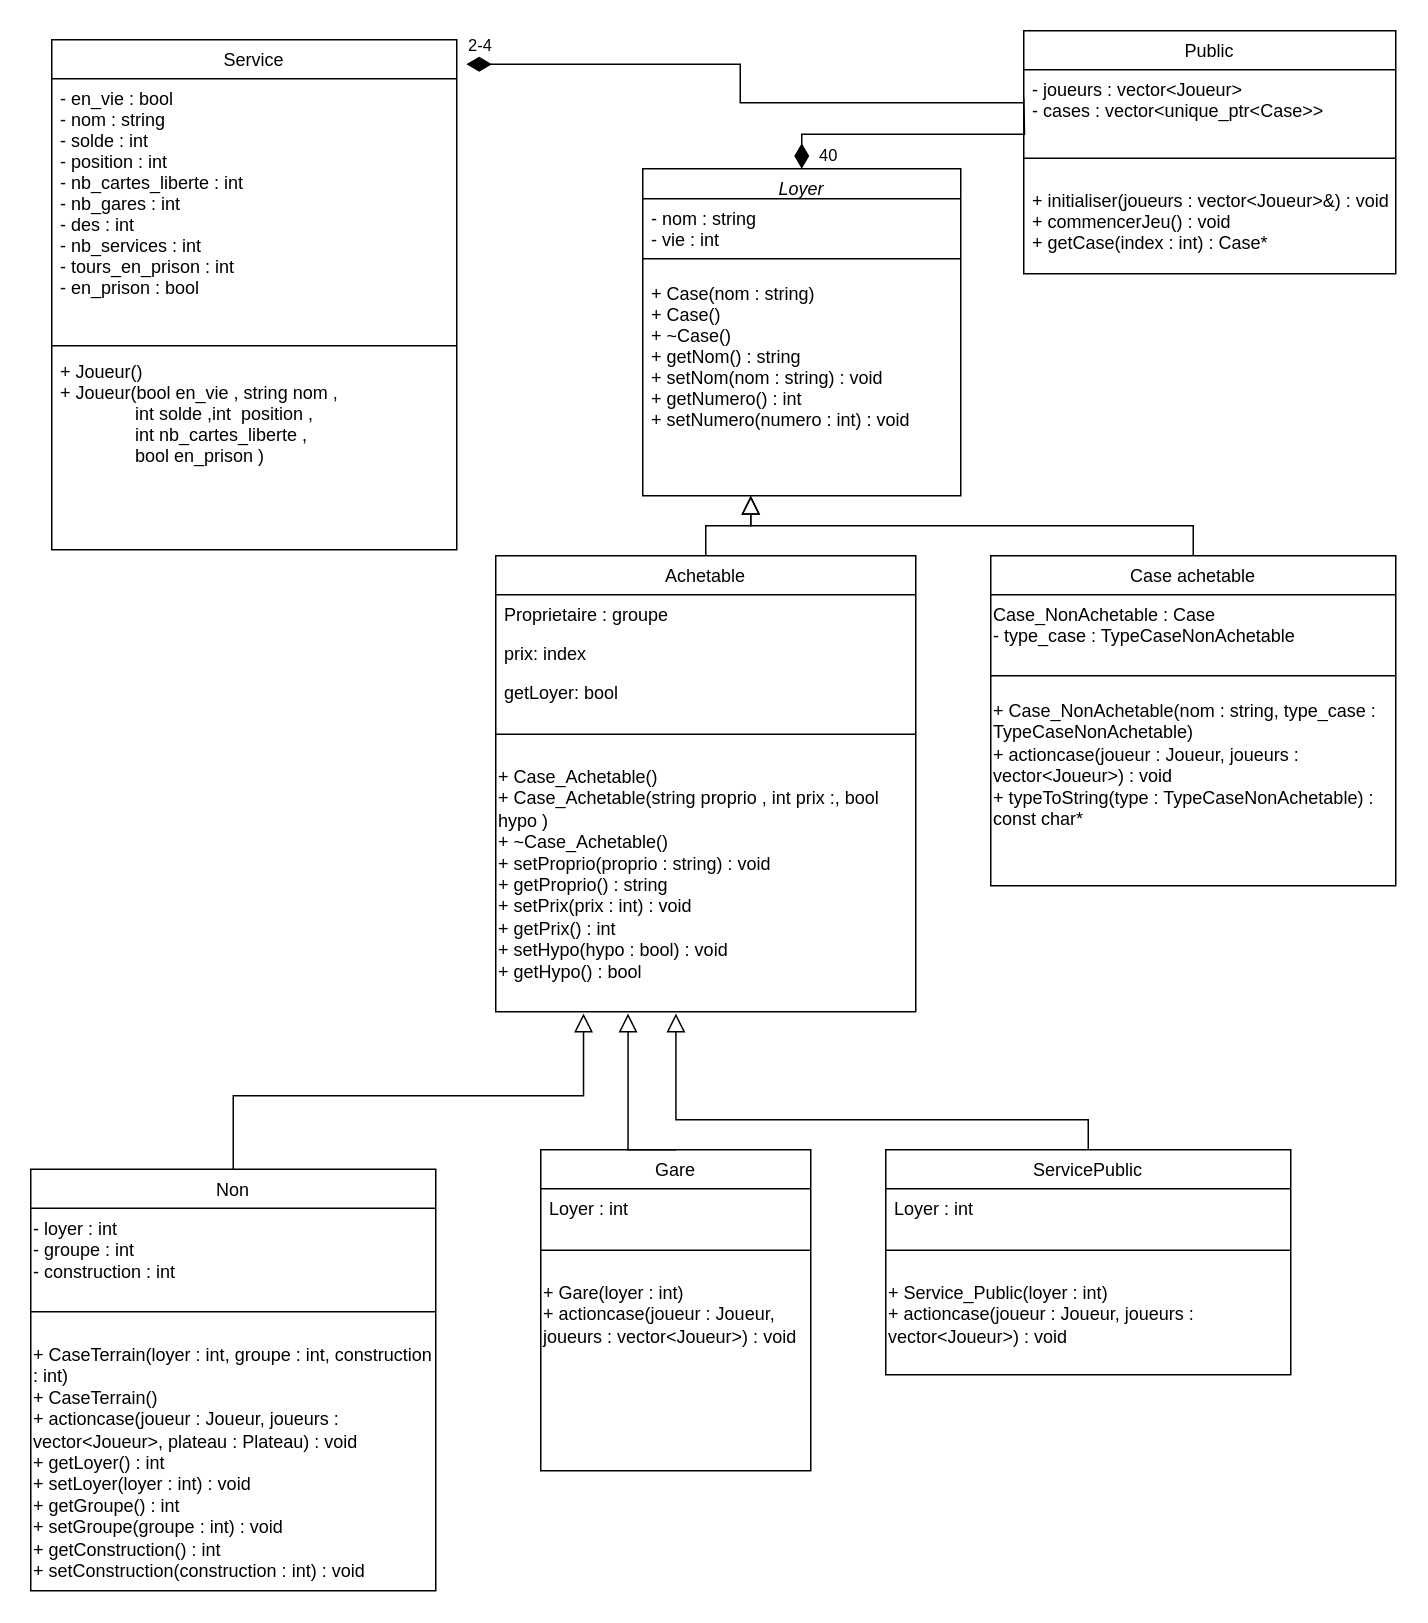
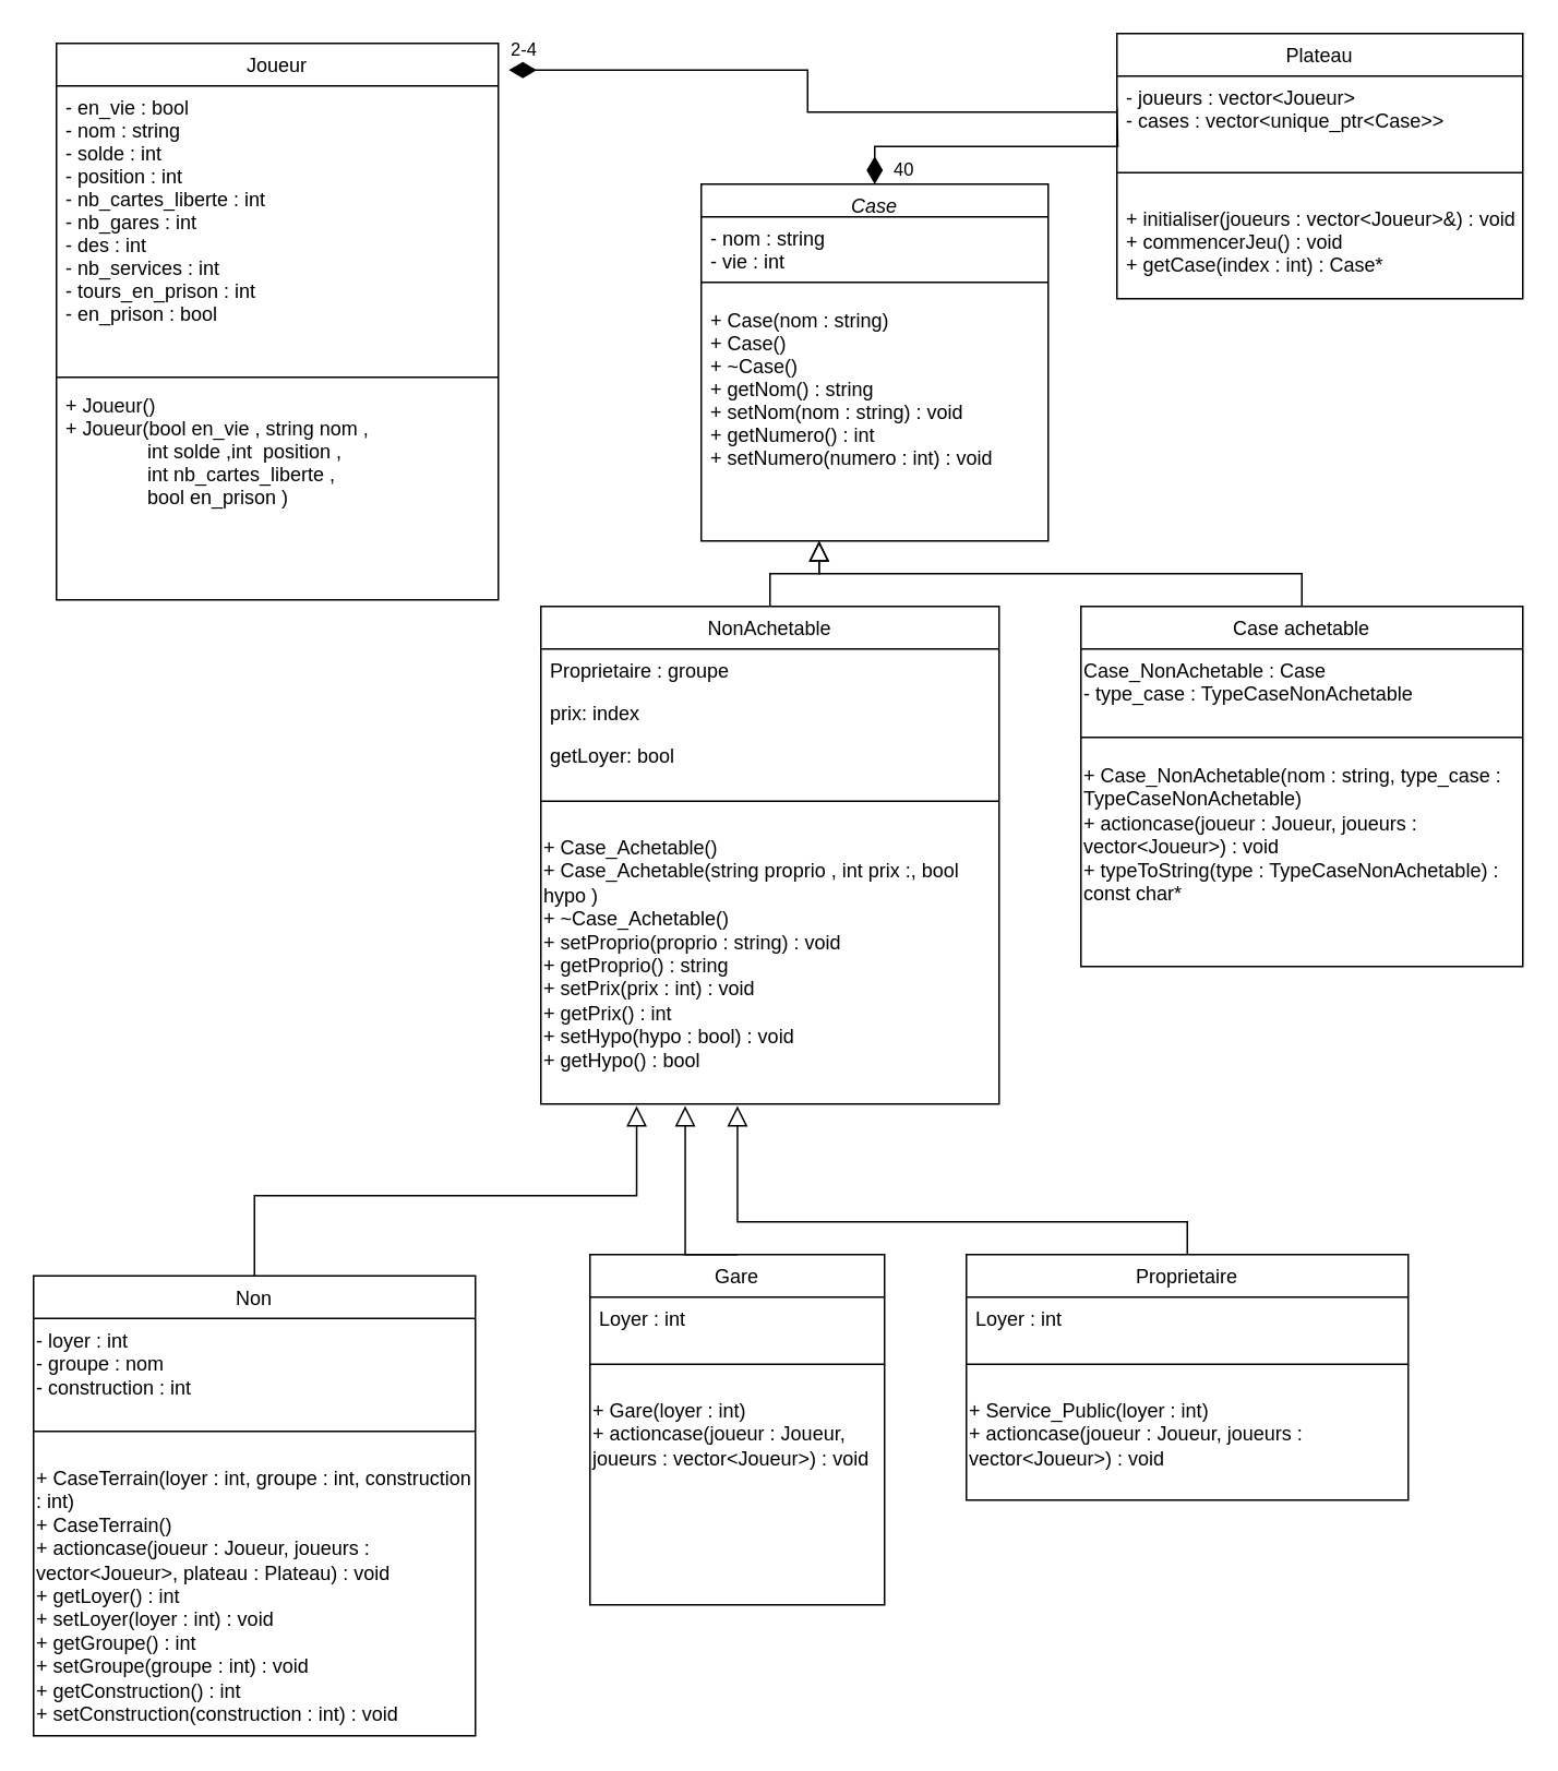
- <mxCell id="22" value="Public" style="swimlane;fontStyle=0;align=center;verticalAlign=top;childLayout=stackLayout;horizontal=1;startSize=26;horizontalStack=0;resizeParent=1;resizeLast=0;collapsible=1;marginBottom=0;rounded=0;shadow=0;strokeWidth=1;" parent="1" vertex="1"><mxGeometry x="682" y="20" width="248" height="162" as="geometry"><mxRectangle x="130" y="380" width="160" height="26" as="alternateBounds" /></mxGeometry></mxCell>
+ <mxCell id="22" value="Plateau" style="swimlane;fontStyle=0;align=center;verticalAlign=top;childLayout=stackLayout;horizontal=1;startSize=26;horizontalStack=0;resizeParent=1;resizeLast=0;collapsible=1;marginBottom=0;rounded=0;shadow=0;strokeWidth=1;" parent="1" vertex="1"><mxGeometry x="682" y="20" width="248" height="162" as="geometry"><mxRectangle x="130" y="380" width="160" height="26" as="alternateBounds" /></mxGeometry></mxCell>
- <mxCell id="18" value="Service&#10;" style="swimlane;fontStyle=0;align=center;verticalAlign=top;childLayout=stackLayout;horizontal=1;startSize=26;horizontalStack=0;resizeParent=1;resizeLast=0;collapsible=1;marginBottom=0;rounded=0;shadow=0;strokeWidth=1;" parent="1" vertex="1"><mxGeometry x="34" y="26" width="270" height="340" as="geometry"><mxRectangle x="550" y="140" width="160" height="26" as="alternateBounds" /></mxGeometry></mxCell>
+ <mxCell id="18" value="Joueur&#10;" style="swimlane;fontStyle=0;align=center;verticalAlign=top;childLayout=stackLayout;horizontal=1;startSize=26;horizontalStack=0;resizeParent=1;resizeLast=0;collapsible=1;marginBottom=0;rounded=0;shadow=0;strokeWidth=1;" parent="1" vertex="1"><mxGeometry x="34" y="26" width="270" height="340" as="geometry"><mxRectangle x="550" y="140" width="160" height="26" as="alternateBounds" /></mxGeometry></mxCell>
- <mxCell id="2" value="Loyer" style="swimlane;fontStyle=2;align=center;verticalAlign=top;childLayout=stackLayout;horizontal=1;startSize=20;horizontalStack=0;resizeParent=1;resizeLast=0;collapsible=1;marginBottom=0;rounded=0;shadow=0;strokeWidth=1;" parent="1" vertex="1"><mxGeometry x="428" y="112" width="212" height="218" as="geometry"><mxRectangle x="230" y="140" width="160" height="26" as="alternateBounds" /></mxGeometry></mxCell>
+ <mxCell id="2" value="Case" style="swimlane;fontStyle=2;align=center;verticalAlign=top;childLayout=stackLayout;horizontal=1;startSize=20;horizontalStack=0;resizeParent=1;resizeLast=0;collapsible=1;marginBottom=0;rounded=0;shadow=0;strokeWidth=1;" parent="1" vertex="1"><mxGeometry x="428" y="112" width="212" height="218" as="geometry"><mxRectangle x="230" y="140" width="160" height="26" as="alternateBounds" /></mxGeometry></mxCell>
- <mxCell id="6" value="Achetable" style="swimlane;fontStyle=0;align=center;verticalAlign=top;childLayout=stackLayout;horizontal=1;startSize=26;horizontalStack=0;resizeParent=1;resizeLast=0;collapsible=1;marginBottom=0;rounded=0;shadow=0;strokeWidth=1;" parent="1" vertex="1"><mxGeometry x="330" y="370" width="280" height="304" as="geometry"><mxRectangle x="130" y="380" width="160" height="26" as="alternateBounds" /></mxGeometry></mxCell>
+ <mxCell id="6" value="NonAchetable" style="swimlane;fontStyle=0;align=center;verticalAlign=top;childLayout=stackLayout;horizontal=1;startSize=26;horizontalStack=0;resizeParent=1;resizeLast=0;collapsible=1;marginBottom=0;rounded=0;shadow=0;strokeWidth=1;" parent="1" vertex="1"><mxGeometry x="330" y="370" width="280" height="304" as="geometry"><mxRectangle x="130" y="380" width="160" height="26" as="alternateBounds" /></mxGeometry></mxCell>
- <mxCell id="35" value="ServicePublic" style="swimlane;fontStyle=0;align=center;verticalAlign=top;childLayout=stackLayout;horizontal=1;startSize=26;horizontalStack=0;resizeParent=1;resizeLast=0;collapsible=1;marginBottom=0;rounded=0;shadow=0;strokeWidth=1;" parent="1" vertex="1"><mxGeometry x="590" y="766" width="270" height="150" as="geometry"><mxRectangle x="130" y="380" width="160" height="26" as="alternateBounds" /></mxGeometry></mxCell>
+ <mxCell id="35" value="Proprietaire" style="swimlane;fontStyle=0;align=center;verticalAlign=top;childLayout=stackLayout;horizontal=1;startSize=26;horizontalStack=0;resizeParent=1;resizeLast=0;collapsible=1;marginBottom=0;rounded=0;shadow=0;strokeWidth=1;" parent="1" vertex="1"><mxGeometry x="590" y="766" width="270" height="150" as="geometry"><mxRectangle x="130" y="380" width="160" height="26" as="alternateBounds" /></mxGeometry></mxCell>
- <mxCell id="32" value="- loyer : &lt;span class=&quot;hljs-type&quot;&gt;int&lt;/span&gt;&lt;br&gt;- groupe : &lt;span class=&quot;hljs-type&quot;&gt;int&lt;/span&gt;&lt;br&gt;- construction : &lt;span class=&quot;hljs-type&quot;&gt;int&lt;/span&gt;&lt;div&gt;&lt;br&gt;&lt;/div&gt;" style="text;whiteSpace=wrap;html=1;" vertex="1" parent="31"><mxGeometry y="26" width="270" height="54" as="geometry" /></mxCell>
+ <mxCell id="32" value="- loyer : &lt;span class=&quot;hljs-type&quot;&gt;int&lt;/span&gt;&lt;br&gt;- groupe : &lt;span class=&quot;hljs-type&quot;&gt;nom&lt;/span&gt;&lt;br&gt;- construction : &lt;span class=&quot;hljs-type&quot;&gt;int&lt;/span&gt;&lt;div&gt;&lt;br&gt;&lt;/div&gt;" style="text;whiteSpace=wrap;html=1;" vertex="1" parent="31"><mxGeometry y="26" width="270" height="54" as="geometry" /></mxCell>
